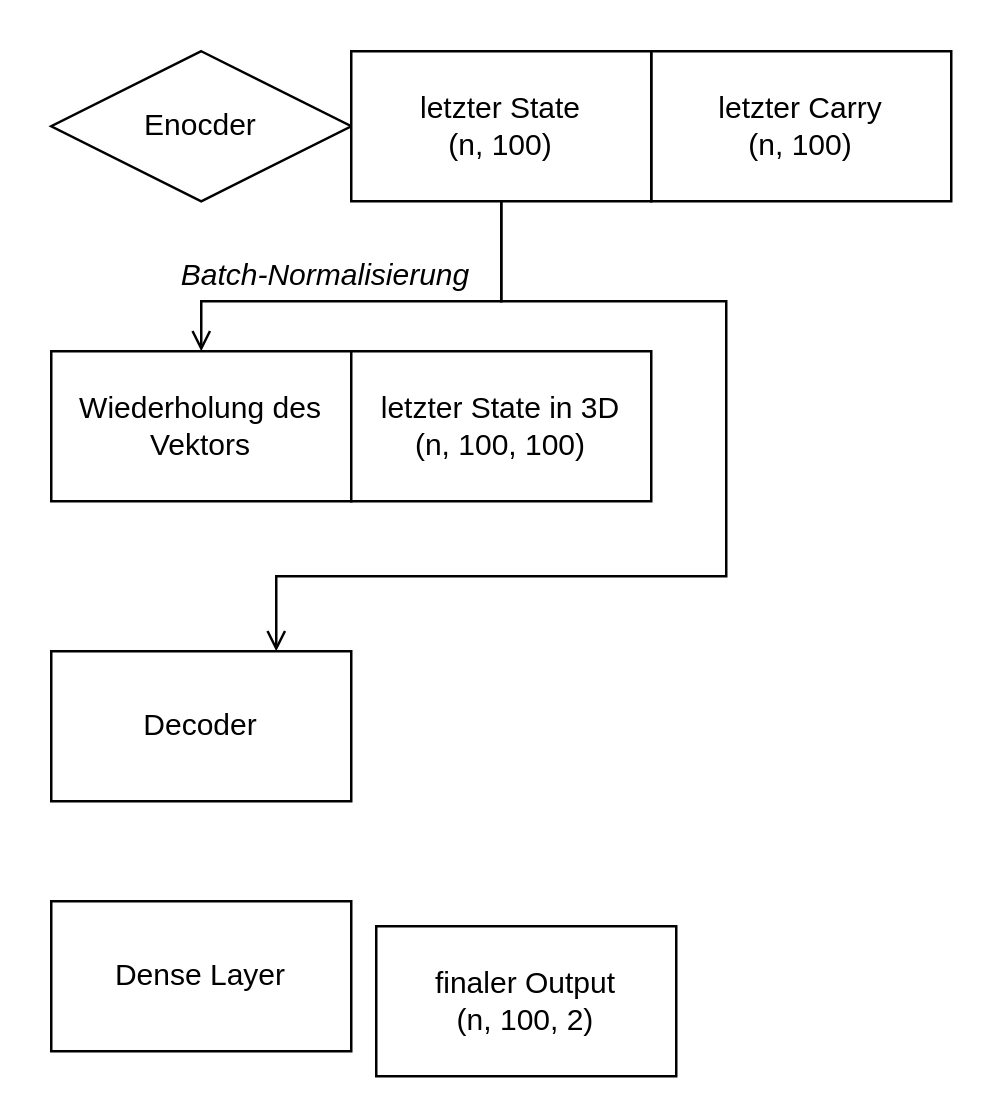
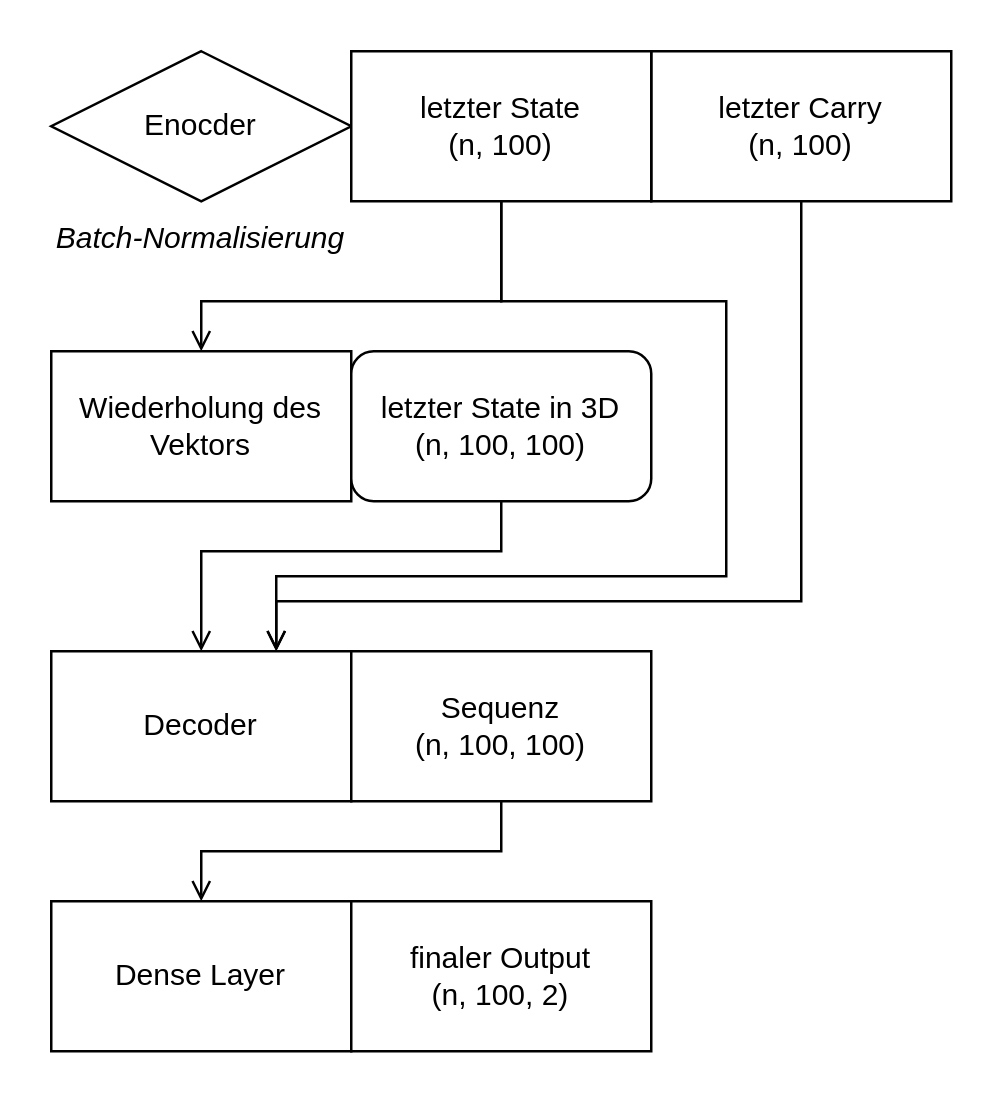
- <mxCell id="16" value="&lt;i&gt;&lt;font style=&quot;font-size: 12px&quot;&gt;Batch-Normalisierung&lt;/font&gt;&lt;/i&gt;" style="text;html=1;strokeColor=none;fillColor=none;align=center;verticalAlign=middle;whiteSpace=wrap;rounded=0;fontSize=11;" vertex="1" parent="1"><mxGeometry x="70" y="95" width="120" height="30" as="geometry" /></mxCell>
+ <mxCell id="16" value="&lt;i&gt;&lt;font style=&quot;font-size: 12px&quot;&gt;Batch-Normalisierung&lt;/font&gt;&lt;/i&gt;" style="text;html=1;strokeColor=none;fillColor=none;align=center;verticalAlign=middle;whiteSpace=wrap;rounded=0;fontSize=11;" vertex="1" parent="1"><mxGeometry x="20" y="80" width="120" height="30" as="geometry" /></mxCell>
- <mxCell id="13" value="letzter State in 3D&lt;br&gt;(n, 100, 100)" style="rounded=0;whiteSpace=wrap;html=1;" parent="1" vertex="1"><mxGeometry x="140" y="140" width="120" height="60" as="geometry" /></mxCell>
+ <mxCell id="13" value="letzter State in 3D&lt;br&gt;(n, 100, 100)" style="whiteSpace=wrap;html=1;rounded=1;" parent="1" vertex="1"><mxGeometry x="140" y="140" width="120" height="60" as="geometry" /></mxCell>
+ <mxCell id="12" style="edgeStyle=orthogonalEdgeStyle;rounded=0;sketch=0;jumpStyle=arc;orthogonalLoop=1;jettySize=auto;html=1;entryX=0.5;entryY=0;entryDx=0;entryDy=0;shadow=0;endArrow=open;endFill=0;" parent="1" source="13" target="8" edge="1"><mxGeometry relative="1" as="geometry"><Array as="points"><mxPoint x="200" y="220" /><mxPoint x="80" y="220" /></Array></mxGeometry></mxCell>
+ <mxCell id="3" style="edgeStyle=orthogonalEdgeStyle;rounded=0;sketch=0;jumpStyle=arc;orthogonalLoop=1;jettySize=auto;html=1;entryX=0.75;entryY=0;entryDx=0;entryDy=0;shadow=0;fontSize=12;endArrow=open;endFill=0;" edge="1" parent="1" source="4" target="8"><mxGeometry relative="1" as="geometry"><Array as="points"><mxPoint x="320" y="240" /><mxPoint x="110" y="240" /></Array></mxGeometry></mxCell>
+ <mxCell id="10" value="Sequenz&lt;br&gt;(n, 100, 100)" style="rounded=0;whiteSpace=wrap;html=1;" parent="1" vertex="1"><mxGeometry x="140" y="260" width="120" height="60" as="geometry" /></mxCell>
+ <mxCell id="9" style="edgeStyle=orthogonalEdgeStyle;rounded=0;sketch=0;jumpStyle=arc;orthogonalLoop=1;jettySize=auto;html=1;shadow=0;endArrow=open;endFill=0;" parent="1" source="10" target="14" edge="1"><mxGeometry relative="1" as="geometry" /></mxCell>
- <mxCell id="15" value="finaler Output&lt;br&gt;(n, 100, 2)" style="rounded=0;whiteSpace=wrap;html=1;" parent="1" vertex="1"><mxGeometry x="150" y="370" width="120" height="60" as="geometry" /></mxCell>
+ <mxCell id="15" value="finaler Output&lt;br&gt;(n, 100, 2)" style="rounded=0;whiteSpace=wrap;html=1;" parent="1" vertex="1"><mxGeometry x="140" y="360" width="120" height="60" as="geometry" /></mxCell>
